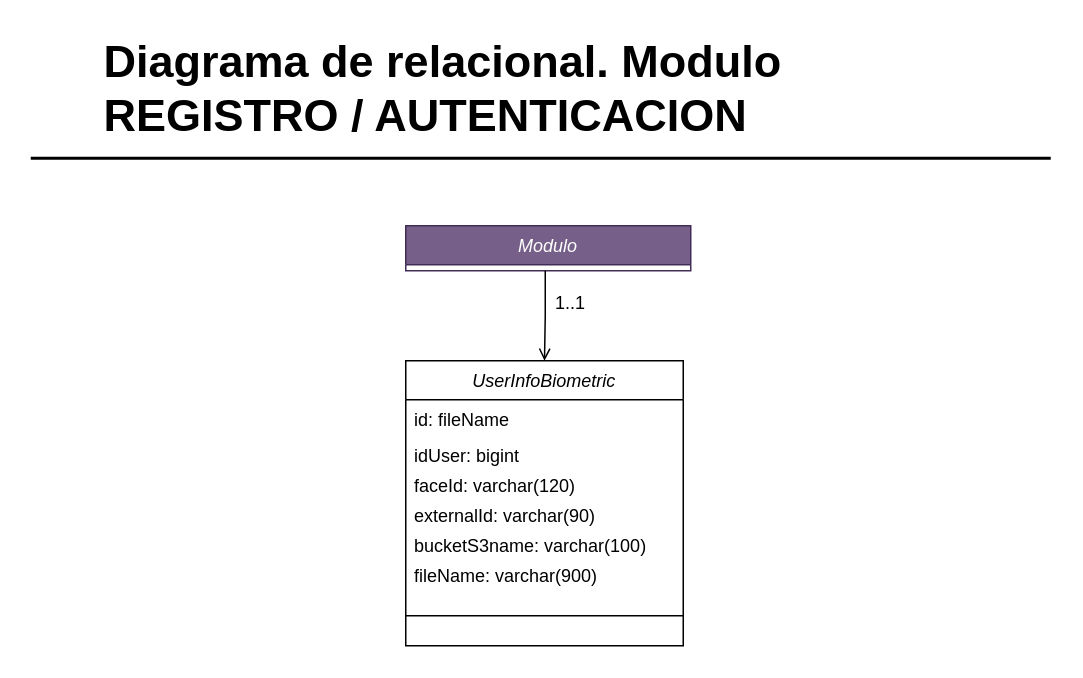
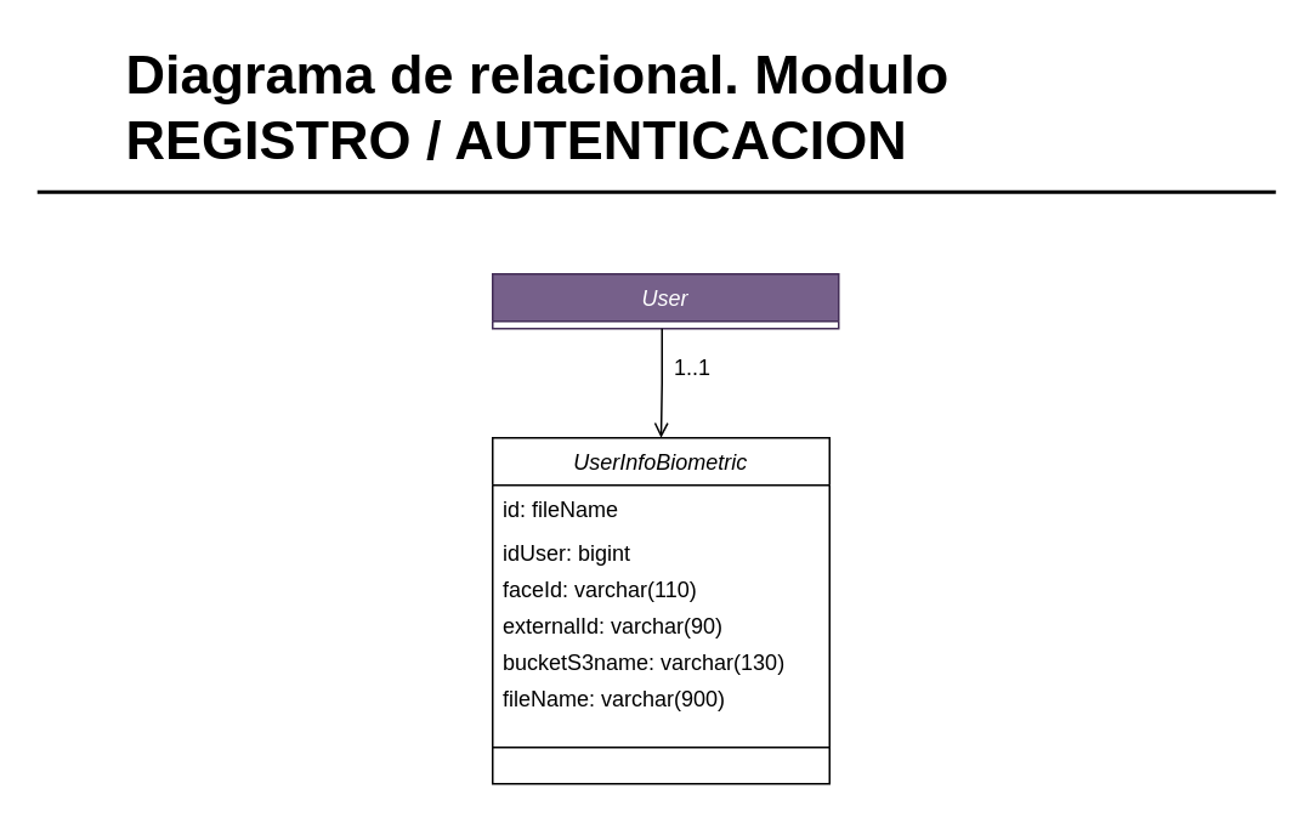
- <mxCell id="2" value="Modulo" style="swimlane;fontStyle=2;align=center;verticalAlign=top;childLayout=stackLayout;horizontal=1;startSize=26;horizontalStack=0;resizeParent=1;resizeLast=0;collapsible=1;marginBottom=0;rounded=0;shadow=0;strokeWidth=1;fillColor=#76608a;strokeColor=#432D57;fontColor=#ffffff;" parent="1" vertex="1"><mxGeometry x="270" y="150" width="190" height="30" as="geometry"><mxRectangle x="230" y="140" width="160" height="26" as="alternateBounds" /></mxGeometry></mxCell>
+ <mxCell id="2" value="User" style="swimlane;fontStyle=2;align=center;verticalAlign=top;childLayout=stackLayout;horizontal=1;startSize=26;horizontalStack=0;resizeParent=1;resizeLast=0;collapsible=1;marginBottom=0;rounded=0;shadow=0;strokeWidth=1;fillColor=#76608a;strokeColor=#432D57;fontColor=#ffffff;" parent="1" vertex="1"><mxGeometry x="270" y="150" width="190" height="30" as="geometry"><mxRectangle x="230" y="140" width="160" height="26" as="alternateBounds" /></mxGeometry></mxCell>
- <mxCell id="6" value="faceId: varchar(120)" style="text;align=left;verticalAlign=top;spacingLeft=4;spacingRight=4;overflow=hidden;rotatable=0;points=[[0,0.5],[1,0.5]];portConstraint=eastwest;rounded=0;shadow=0;html=0;" parent="3" vertex="1"><mxGeometry y="70" width="185" height="20" as="geometry" /></mxCell>
+ <mxCell id="6" value="faceId: varchar(110)" style="text;align=left;verticalAlign=top;spacingLeft=4;spacingRight=4;overflow=hidden;rotatable=0;points=[[0,0.5],[1,0.5]];portConstraint=eastwest;rounded=0;shadow=0;html=0;" parent="3" vertex="1"><mxGeometry y="70" width="185" height="20" as="geometry" /></mxCell>
- <mxCell id="8" value="bucketS3name: varchar(100)" style="text;align=left;verticalAlign=top;spacingLeft=4;spacingRight=4;overflow=hidden;rotatable=0;points=[[0,0.5],[1,0.5]];portConstraint=eastwest;rounded=0;shadow=0;html=0;" parent="3" vertex="1"><mxGeometry y="110" width="185" height="20" as="geometry" /></mxCell>
+ <mxCell id="8" value="bucketS3name: varchar(130)" style="text;align=left;verticalAlign=top;spacingLeft=4;spacingRight=4;overflow=hidden;rotatable=0;points=[[0,0.5],[1,0.5]];portConstraint=eastwest;rounded=0;shadow=0;html=0;" parent="3" vertex="1"><mxGeometry y="110" width="185" height="20" as="geometry" /></mxCell>
